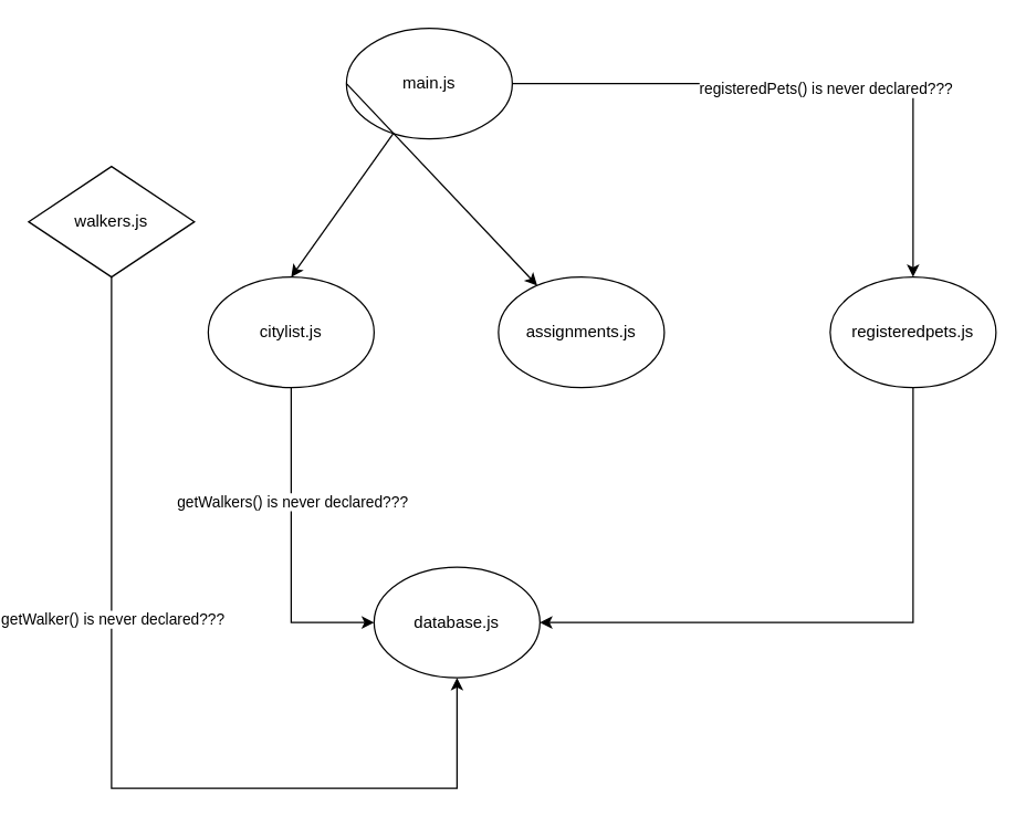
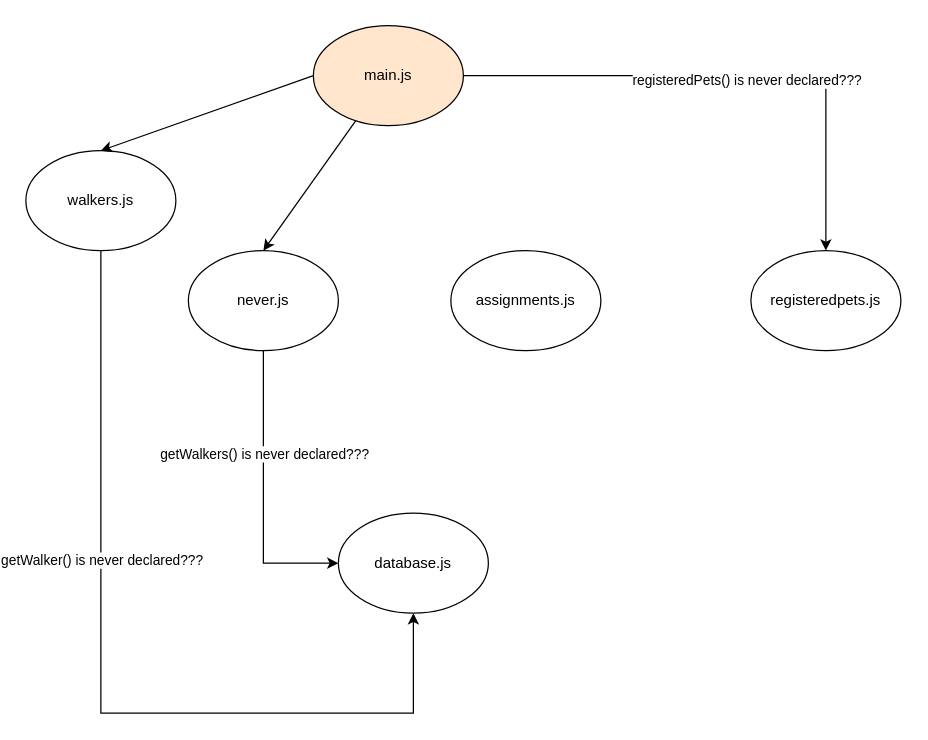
- <mxCell id="4" value="main.js" style="ellipse;whiteSpace=wrap;html=1;" parent="1" vertex="1"><mxGeometry x="250" y="20" width="120" height="80" as="geometry" /></mxCell>
+ <mxCell id="4" value="main.js" style="ellipse;whiteSpace=wrap;html=1;fillColor=#ffe6cc;" parent="1" vertex="1"><mxGeometry x="250" y="20" width="120" height="80" as="geometry" /></mxCell>
- <mxCell id="15" value="" style="endArrow=classic;html=1;rounded=0;exitX=0;exitY=0.5;exitDx=0;exitDy=0;" edge="1" parent="1" source="4" target="11"><mxGeometry width="50" height="50" relative="1" as="geometry"><mxPoint x="300" y="350" as="sourcePoint" /><mxPoint x="350" y="300" as="targetPoint" /></mxGeometry></mxCell>
+ <mxCell id="15" value="" style="endArrow=classic;html=1;rounded=0;entryX=0.5;entryY=0;entryDx=0;entryDy=0;exitX=0;exitY=0.5;exitDx=0;exitDy=0;" edge="1" parent="1" source="4" target="7"><mxGeometry width="50" height="50" relative="1" as="geometry"><mxPoint x="300" y="350" as="sourcePoint" /><mxPoint x="350" y="300" as="targetPoint" /></mxGeometry></mxCell>
- <mxCell id="7" value="walkers.js" style="rhombus;whiteSpace=wrap;html=1;" parent="1" vertex="1"><mxGeometry x="20" y="120" width="120" height="80" as="geometry" /></mxCell>
+ <mxCell id="7" value="walkers.js" style="ellipse;whiteSpace=wrap;html=1;" parent="1" vertex="1"><mxGeometry x="20" y="120" width="120" height="80" as="geometry" /></mxCell>
- <mxCell id="10" value="citylist.js" style="ellipse;whiteSpace=wrap;html=1;" parent="1" vertex="1"><mxGeometry x="150" y="200" width="120" height="80" as="geometry" /></mxCell>
+ <mxCell id="10" value="never.js" style="ellipse;whiteSpace=wrap;html=1;" parent="1" vertex="1"><mxGeometry x="150" y="200" width="120" height="80" as="geometry" /></mxCell>
- <mxCell id="16" value="" style="endArrow=classic;html=1;rounded=0;entryX=1;entryY=0.5;entryDx=0;entryDy=0;exitX=0.5;exitY=1;exitDx=0;exitDy=0;" edge="1" parent="1" source="12" target="13"><mxGeometry width="50" height="50" relative="1" as="geometry"><mxPoint x="300" y="350" as="sourcePoint" /><mxPoint x="350" y="300" as="targetPoint" /><Array as="points"><mxPoint x="660" y="450" /></Array></mxGeometry></mxCell>
